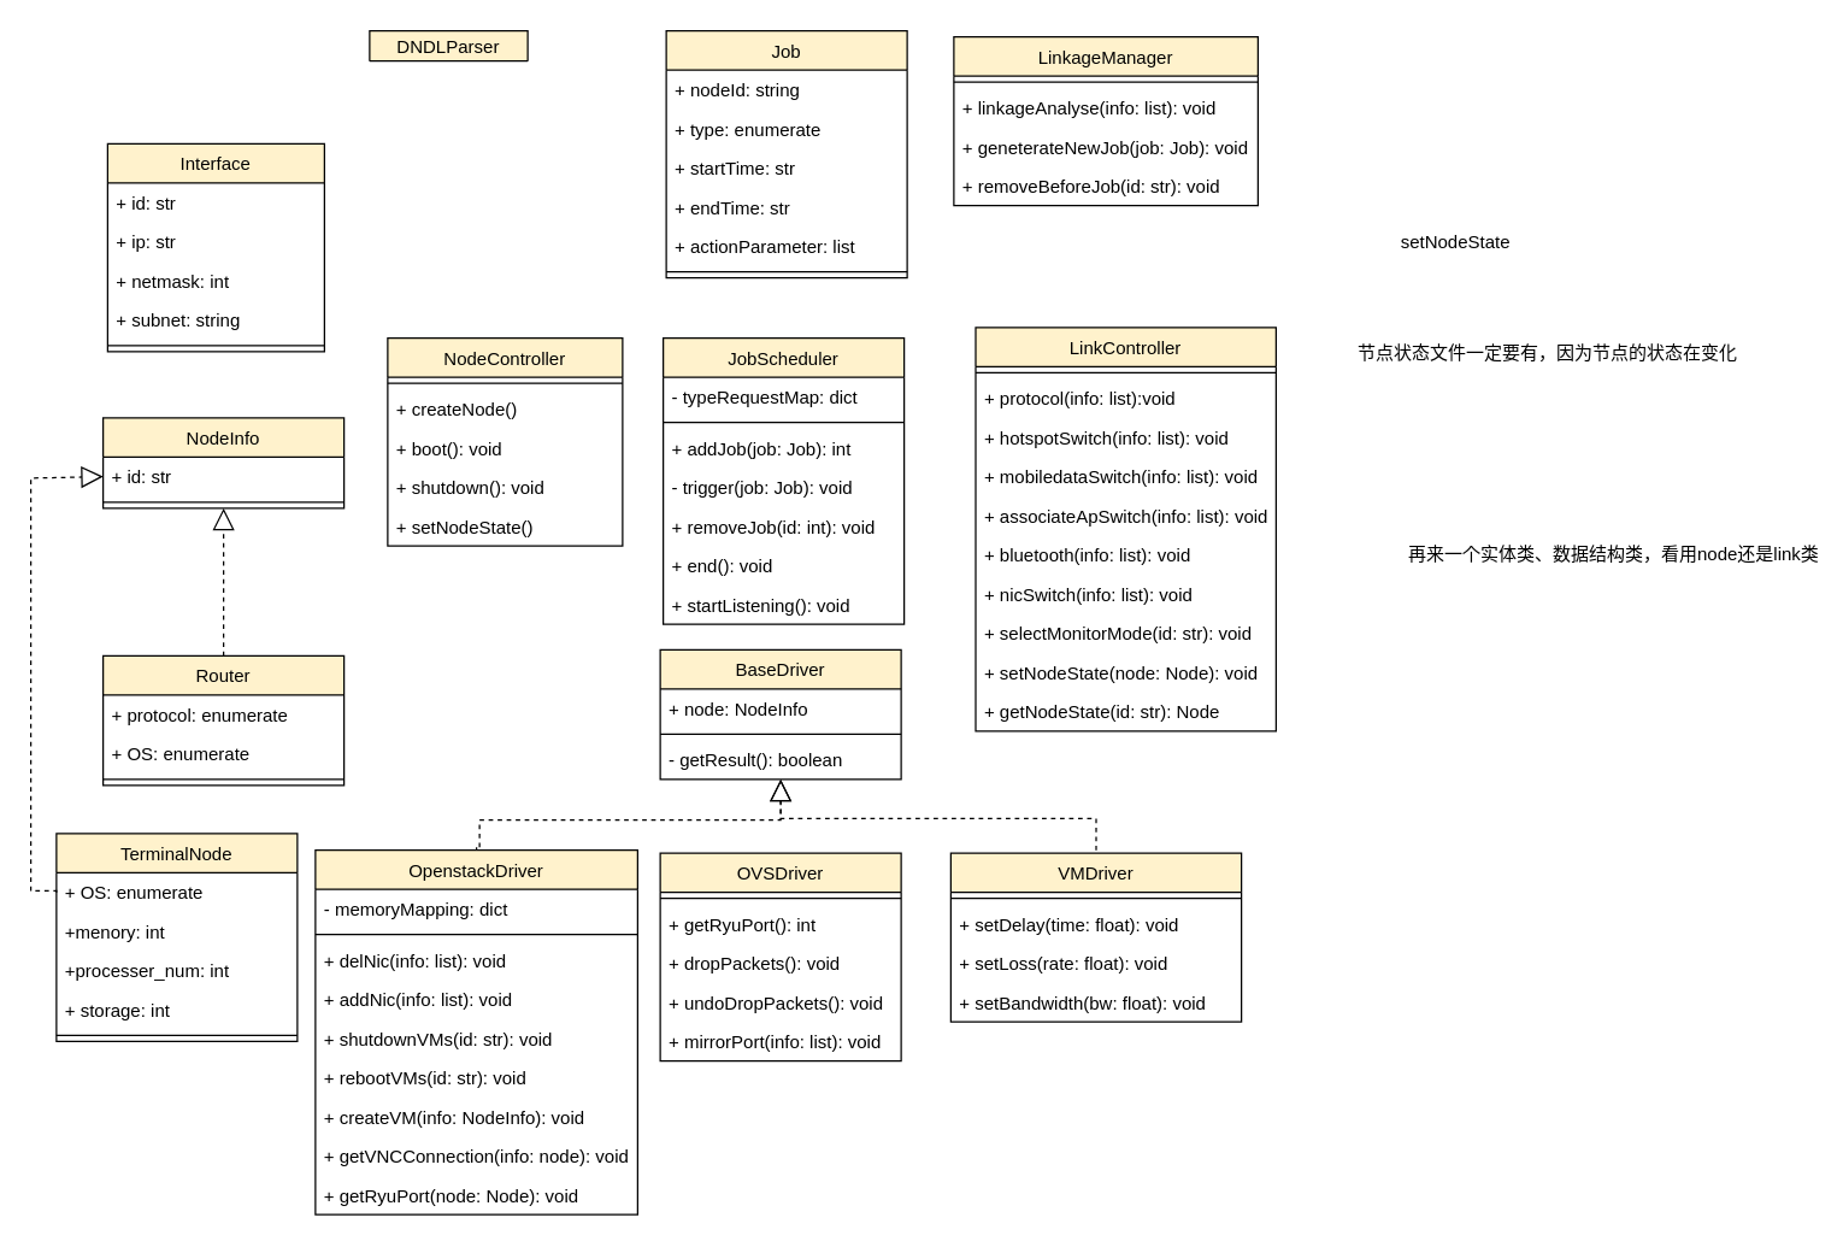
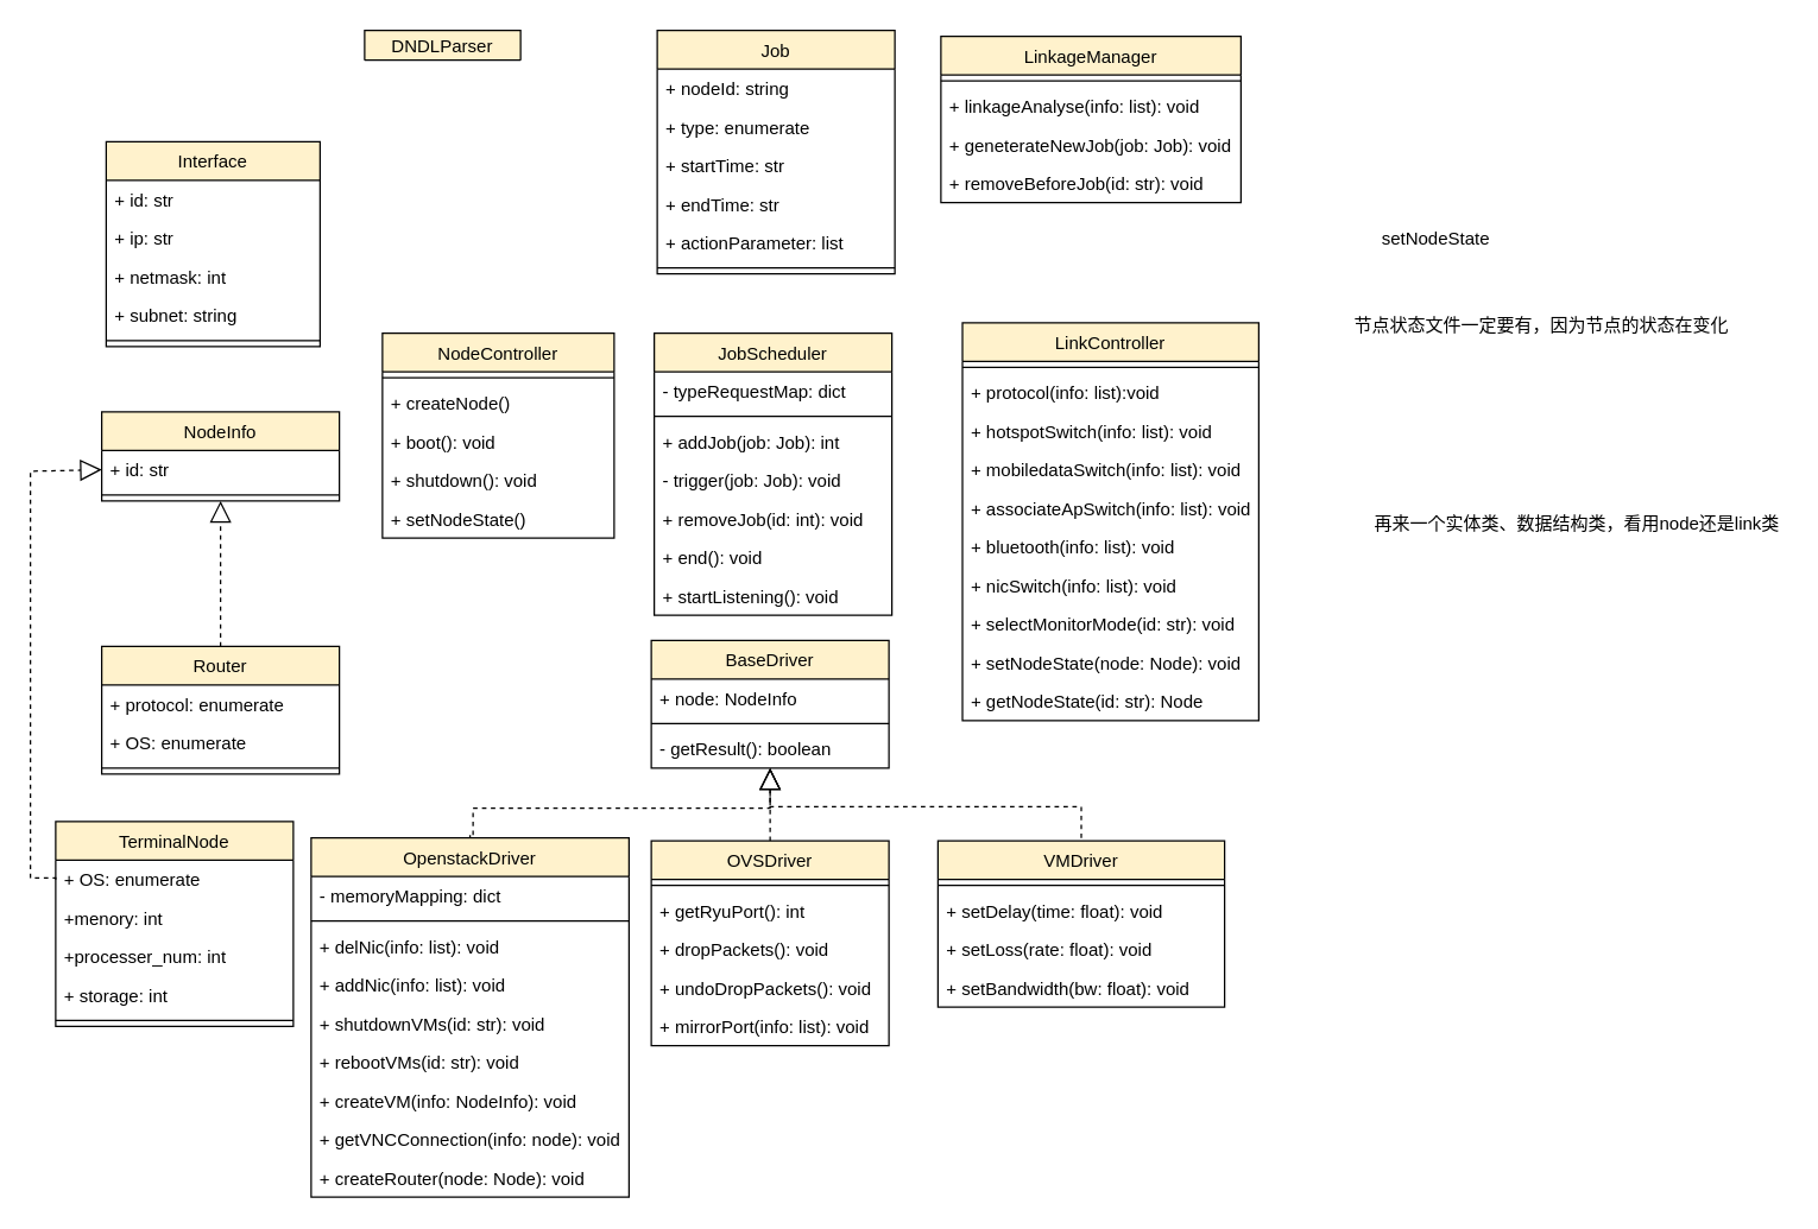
- <mxCell id="5" value="节点状态文件一定要有，因为节点的状态在变化" style="text;html=1;align=center;verticalAlign=middle;resizable=0;points=[];autosize=1;" vertex="1" parent="1"><mxGeometry x="896" y="225" width="262" height="18" as="geometry" /></mxCell>
+ <mxCell id="5" value="节点状态文件一定要有，因为节点的状态在变化" style="text;html=1;align=center;verticalAlign=middle;resizable=0;points=[];autosize=1;" vertex="1" parent="1"><mxGeometry x="906" y="210" width="262" height="18" as="geometry" /></mxCell>
- <mxCell id="49" value="再来一个实体类、数据结构类，看用node还是link类" style="text;html=1;align=center;verticalAlign=middle;resizable=0;points=[];autosize=1;" vertex="1" parent="1"><mxGeometry x="929" y="359" width="283" height="18" as="geometry" /></mxCell>
+ <mxCell id="49" value="再来一个实体类、数据结构类，看用node还是link类" style="text;html=1;align=center;verticalAlign=middle;resizable=0;points=[];autosize=1;" vertex="1" parent="1"><mxGeometry x="919" y="344" width="283" height="18" as="geometry" /></mxCell>
+ <mxCell id="78" value="" style="endArrow=block;dashed=1;endFill=0;endSize=12;html=1;exitX=0.5;exitY=0;exitDx=0;exitDy=0;" edge="1" parent="1" source="79" target="43"><mxGeometry width="160" relative="1" as="geometry"><mxPoint x="472" y="596" as="sourcePoint" /><mxPoint x="518" y="512" as="targetPoint" /></mxGeometry></mxCell>
- <mxCell id="71" value="+ getRyuPort(node: Node): void" style="text;strokeColor=none;fillColor=none;align=left;verticalAlign=top;spacingLeft=4;spacingRight=4;overflow=hidden;rotatable=0;points=[[0,0.5],[1,0.5]];portConstraint=eastwest;" vertex="1" parent="62"><mxGeometry y="216" width="214" height="26" as="geometry" /></mxCell>
+ <mxCell id="71" value="+ createRouter(node: Node): void" style="text;strokeColor=none;fillColor=none;align=left;verticalAlign=top;spacingLeft=4;spacingRight=4;overflow=hidden;rotatable=0;points=[[0,0.5],[1,0.5]];portConstraint=eastwest;" vertex="1" parent="62"><mxGeometry y="216" width="214" height="26" as="geometry" /></mxCell>
